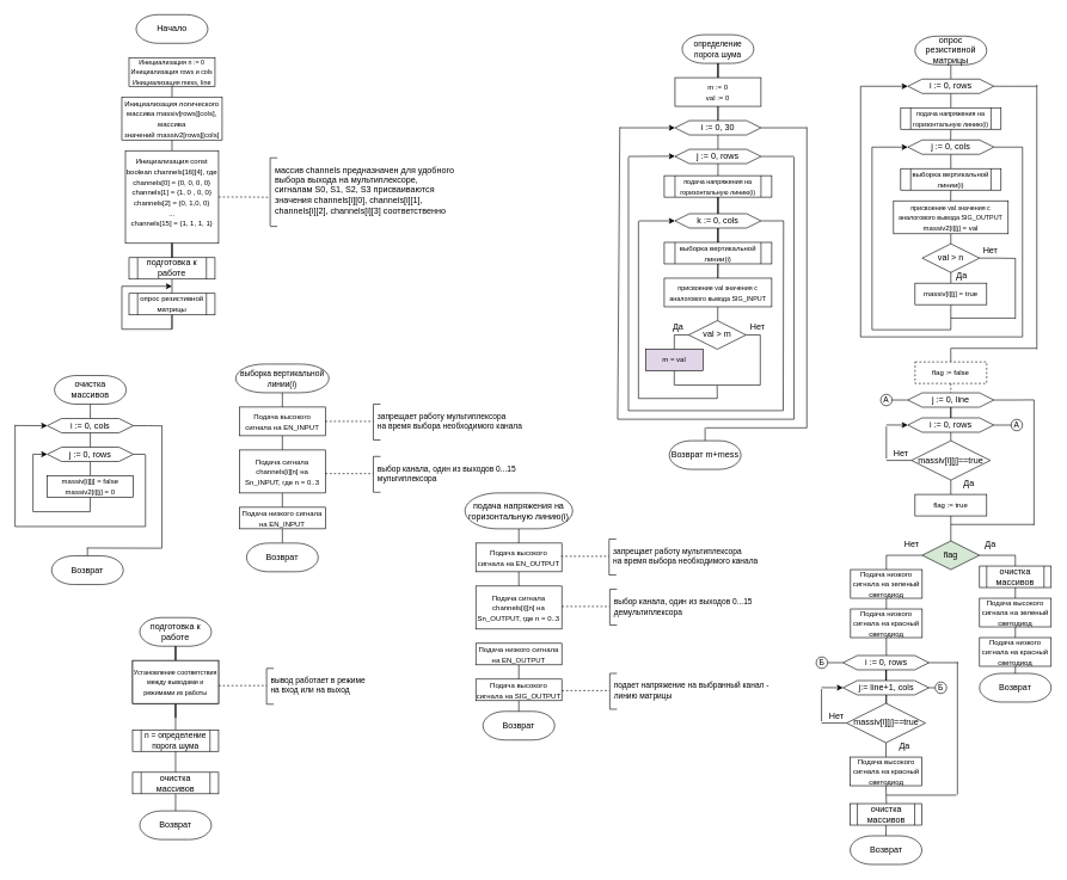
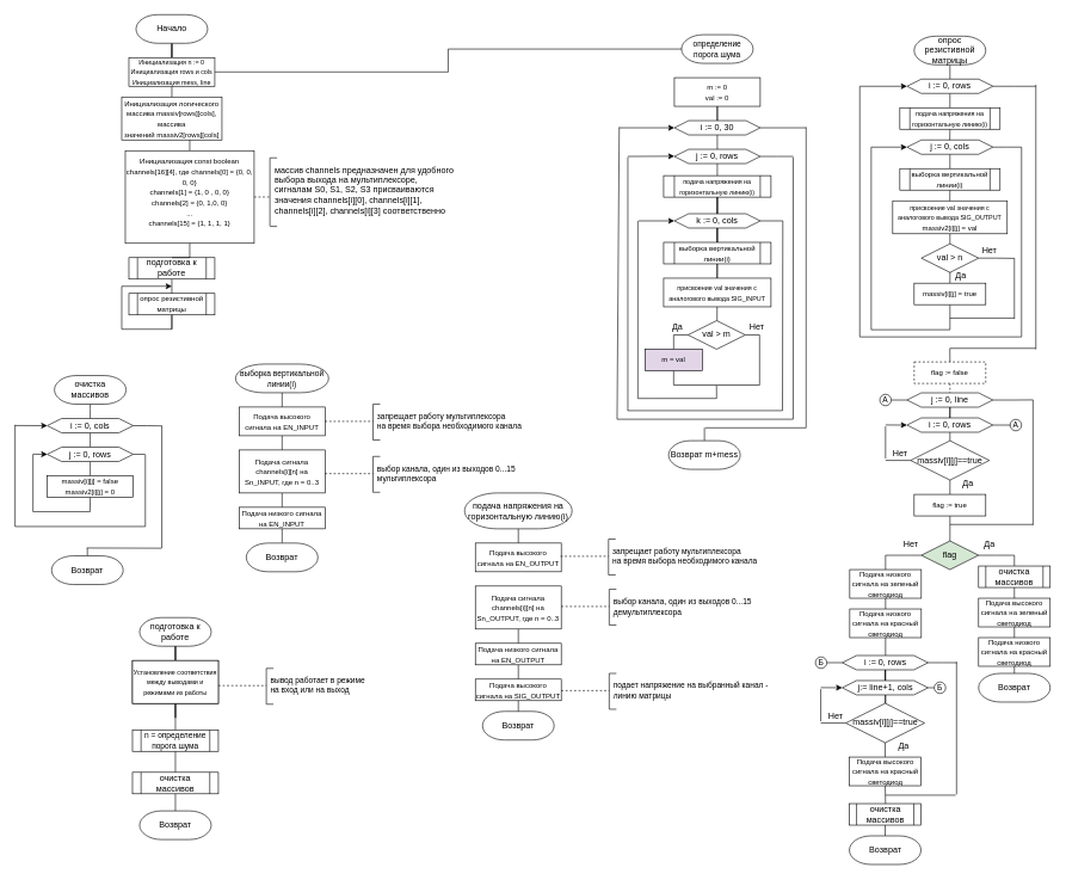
+ <mxCell id="2" style="edgeStyle=orthogonalEdgeStyle;rounded=0;orthogonalLoop=1;jettySize=auto;html=1;entryX=0.5;entryY=0;entryDx=0;entryDy=0;endArrow=none;endFill=0;" parent="1" source="3" target="11" edge="1"><mxGeometry relative="1" as="geometry" /></mxCell>
- <mxCell id="18" style="edgeStyle=orthogonalEdgeStyle;rounded=0;orthogonalLoop=1;jettySize=auto;html=1;entryX=0.5;entryY=0;entryDx=0;entryDy=0;endArrow=none;endFill=0;" parent="1" source="19" target="21" edge="1"><mxGeometry relative="1" as="geometry" /></mxCell>
+ <mxCell id="18" style="edgeStyle=orthogonalEdgeStyle;rounded=0;orthogonalLoop=1;jettySize=auto;html=1;endArrow=none;endFill=0;" parent="1" source="19" target="11" edge="1"><mxGeometry relative="1" as="geometry" /></mxCell>
- <mxCell id="16" value="&lt;font size=&quot;1&quot;&gt;Инициализация const boolean channels[16][4], где channels[0] = {0, 0, 0, 0}&lt;br&gt;channels[1] = {1, 0 , 0, 0}&lt;br&gt;channels[2] = {0, 1,0, 0}&lt;br&gt;...&lt;br&gt;&lt;/font&gt;&lt;span style=&quot;font-size: x-small&quot;&gt;channels[15] = {1, 1, 1, 1}&lt;/span&gt;&lt;font size=&quot;1&quot;&gt;&lt;br&gt;&lt;br&gt;&lt;/font&gt;" style="rounded=0;whiteSpace=wrap;html=1;strokeWidth=1;" parent="1" vertex="1"><mxGeometry x="174" y="210" width="130" height="129.29" as="geometry" /></mxCell>
+ <mxCell id="16" value="&lt;font size=&quot;1&quot;&gt;Инициализация const boolean channels[16][4], где channels[0] = {0, 0, 0, 0}&lt;br&gt;channels[1] = {1, 0 , 0, 0}&lt;br&gt;channels[2] = {0, 1,0, 0}&lt;br&gt;...&lt;br&gt;&lt;/font&gt;&lt;span style=&quot;font-size: x-small&quot;&gt;channels[15] = {1, 1, 1, 1}&lt;/span&gt;&lt;font size=&quot;1&quot;&gt;&lt;br&gt;&lt;br&gt;&lt;/font&gt;" style="rounded=0;whiteSpace=wrap;html=1;strokeWidth=1;" parent="1" vertex="1"><mxGeometry x="174" y="210" width="180" height="129.29" as="geometry" /></mxCell>
- <mxCell id="111" style="edgeStyle=orthogonalEdgeStyle;rounded=0;orthogonalLoop=1;jettySize=auto;html=1;exitX=0.5;exitY=1;exitDx=0;exitDy=0;entryX=0.5;entryY=0;entryDx=0;entryDy=0;endArrow=none;endFill=0;" parent="1" source="112" target="114" edge="1"><mxGeometry relative="1" as="geometry" /></mxCell>
+ <mxCell id="113" style="edgeStyle=orthogonalEdgeStyle;rounded=0;orthogonalLoop=1;jettySize=auto;html=1;exitX=0.5;exitY=1;exitDx=0;exitDy=0;entryX=0.5;entryY=0;entryDx=0;entryDy=0;endArrow=none;endFill=0;" parent="1" source="114" target="116" edge="1"><mxGeometry relative="1" as="geometry" /></mxCell>
